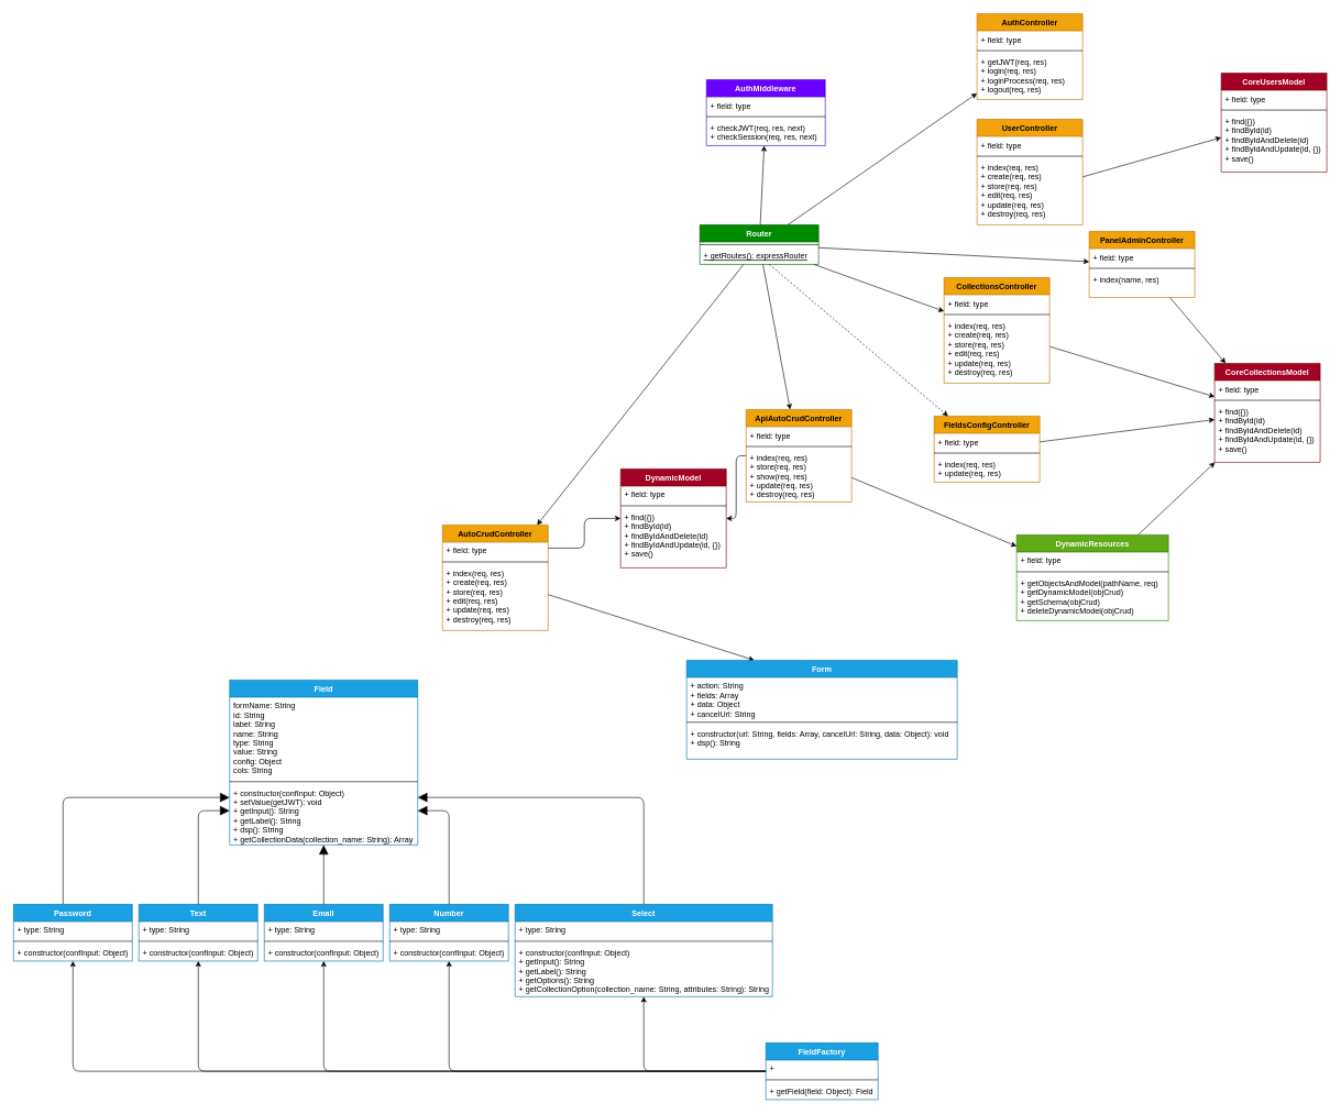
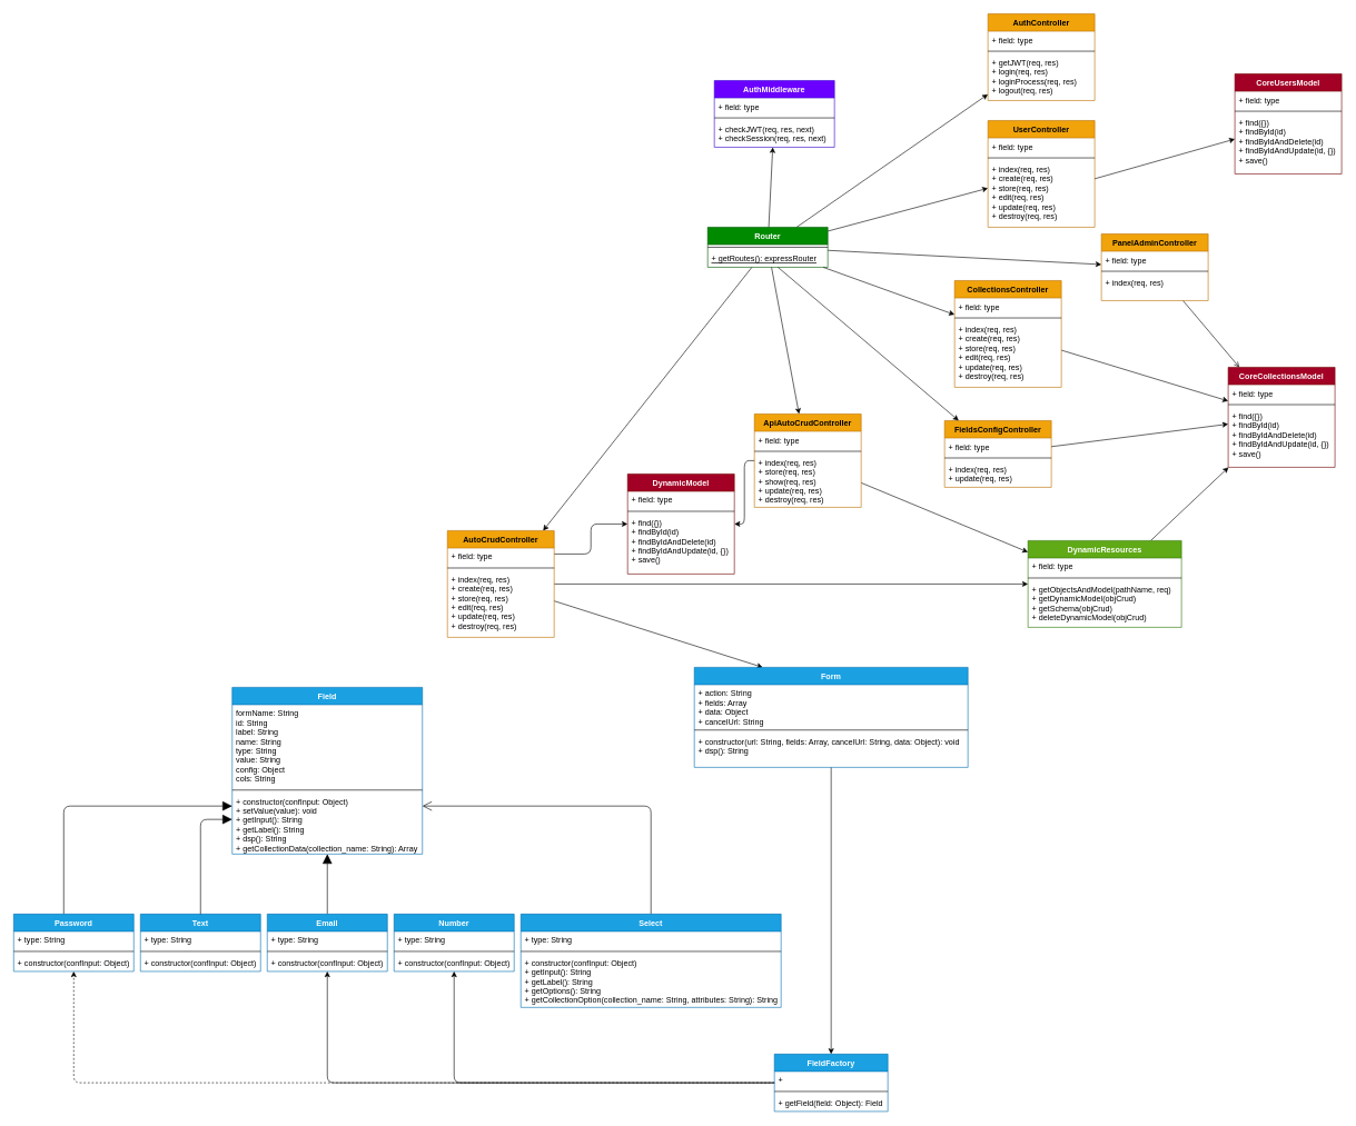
+ <mxCell id="2" style="edgeStyle=none;html=1;" parent="1" source="9" target="12" edge="1"><mxGeometry relative="1" as="geometry" /></mxCell>
- <mxCell id="53" value="+ index(name, res)" style="text;strokeColor=none;fillColor=none;align=left;verticalAlign=top;spacingLeft=4;spacingRight=4;overflow=hidden;rotatable=0;points=[[0,0.5],[1,0.5]];portConstraint=eastwest;" parent="50" vertex="1"><mxGeometry y="60" width="160" height="40" as="geometry" /></mxCell>
+ <mxCell id="53" value="+ index(req, res)" style="text;strokeColor=none;fillColor=none;align=left;verticalAlign=top;spacingLeft=4;spacingRight=4;overflow=hidden;rotatable=0;points=[[0,0.5],[1,0.5]];portConstraint=eastwest;" parent="50" vertex="1"><mxGeometry y="60" width="160" height="40" as="geometry" /></mxCell>
- <mxCell id="47" style="edgeStyle=none;html=1;dashed=1;" parent="1" source="11" target="43" edge="1"><mxGeometry relative="1" as="geometry" /></mxCell>
+ <mxCell id="47" style="edgeStyle=none;html=1;" parent="1" source="11" target="43" edge="1"><mxGeometry relative="1" as="geometry" /></mxCell>
- <mxCell id="49" style="edgeStyle=none;html=1;" parent="1" source="50" target="25" edge="1"><mxGeometry relative="1" as="geometry" /></mxCell>
+ <mxCell id="49" style="edgeStyle=none;html=1;endArrow=open;" parent="1" source="50" target="25" edge="1"><mxGeometry relative="1" as="geometry" /></mxCell>
+ <mxCell id="54" style="edgeStyle=none;html=1;" parent="1" source="57" target="39" edge="1"><mxGeometry relative="1" as="geometry" /></mxCell>
- <mxCell id="103" value="+ constructor(confInput: Object)&#10;+ setValue(getJWT): void&#10;+ getInput(): String&#10;+ getLabel(): String&#10;+ dsp(): String&#10;+ getCollectionData(collection_name: String): Array" style="text;strokeColor=none;fillColor=none;align=left;verticalAlign=top;spacingLeft=4;spacingRight=4;overflow=hidden;rotatable=0;points=[[0,0.5],[1,0.5]];portConstraint=eastwest;" parent="100" vertex="1"><mxGeometry y="158" width="285" height="92" as="geometry" /></mxCell>
+ <mxCell id="103" value="+ constructor(confInput: Object)&#10;+ setValue(value): void&#10;+ getInput(): String&#10;+ getLabel(): String&#10;+ dsp(): String&#10;+ getCollectionData(collection_name: String): Array" style="text;strokeColor=none;fillColor=none;align=left;verticalAlign=top;spacingLeft=4;spacingRight=4;overflow=hidden;rotatable=0;points=[[0,0.5],[1,0.5]];portConstraint=eastwest;" parent="100" vertex="1"><mxGeometry y="158" width="285" height="92" as="geometry" /></mxCell>
- <mxCell id="82" style="edgeStyle=orthogonalEdgeStyle;html=1;endArrow=block;endFill=1;startSize=6;endSize=12;exitX=0.5;exitY=0;exitDx=0;exitDy=0;" parent="1" source="87" target="100" edge="1"><mxGeometry relative="1" as="geometry"><mxPoint x="870" y="1350" as="sourcePoint" /><Array as="points"><mxPoint x="975" y="1208" /></Array></mxGeometry></mxCell>
+ <mxCell id="82" style="edgeStyle=orthogonalEdgeStyle;html=1;endArrow=open;endFill=1;startSize=6;endSize=12;exitX=0.5;exitY=0;exitDx=0;exitDy=0;" parent="1" source="87" target="100" edge="1"><mxGeometry relative="1" as="geometry"><mxPoint x="870" y="1350" as="sourcePoint" /><Array as="points"><mxPoint x="975" y="1208" /></Array></mxGeometry></mxCell>
- <mxCell id="77" style="edgeStyle=orthogonalEdgeStyle;html=1;endArrow=block;endFill=1;startSize=6;endSize=12;exitX=0.5;exitY=0;exitDx=0;exitDy=0;" parent="1" source="78" target="100" edge="1"><mxGeometry relative="1" as="geometry"><mxPoint x="555" y="1098" as="targetPoint" /><Array as="points"><mxPoint x="680" y="1228" /></Array></mxGeometry></mxCell>
+ <mxCell id="67" style="edgeStyle=orthogonalEdgeStyle;html=1;endArrow=classic;endFill=1;startSize=6;endSize=6;" parent="1" source="68" target="96" edge="1"><mxGeometry relative="1" as="geometry" /></mxCell>
- <mxCell id="94" style="edgeStyle=orthogonalEdgeStyle;html=1;endArrow=classic;endFill=1;startSize=6;endSize=6;" parent="1" source="96" target="83" edge="1"><mxGeometry relative="1" as="geometry" /></mxCell>
- <mxCell id="91" style="edgeStyle=orthogonalEdgeStyle;html=1;endArrow=classic;endFill=1;startSize=6;endSize=6;" parent="1" source="96" target="87" edge="1"><mxGeometry relative="1" as="geometry"><Array as="points"><mxPoint x="975" y="1623" /></Array></mxGeometry></mxCell>
- <mxCell id="95" style="edgeStyle=orthogonalEdgeStyle;html=1;endArrow=classic;endFill=1;startSize=6;endSize=6;" parent="1" source="96" target="105" edge="1"><mxGeometry relative="1" as="geometry" /></mxCell>
+ <mxCell id="95" style="edgeStyle=orthogonalEdgeStyle;html=1;endArrow=classic;endFill=1;startSize=6;endSize=6;dashed=1;" parent="1" source="96" target="105" edge="1"><mxGeometry relative="1" as="geometry" /></mxCell>
